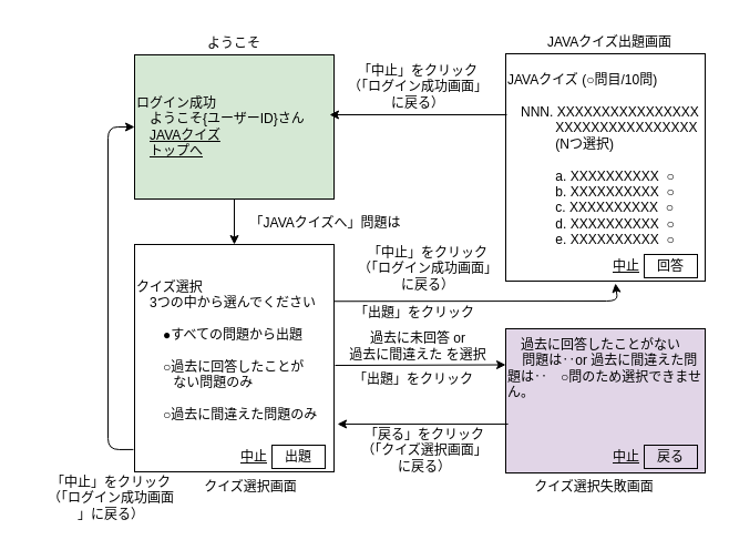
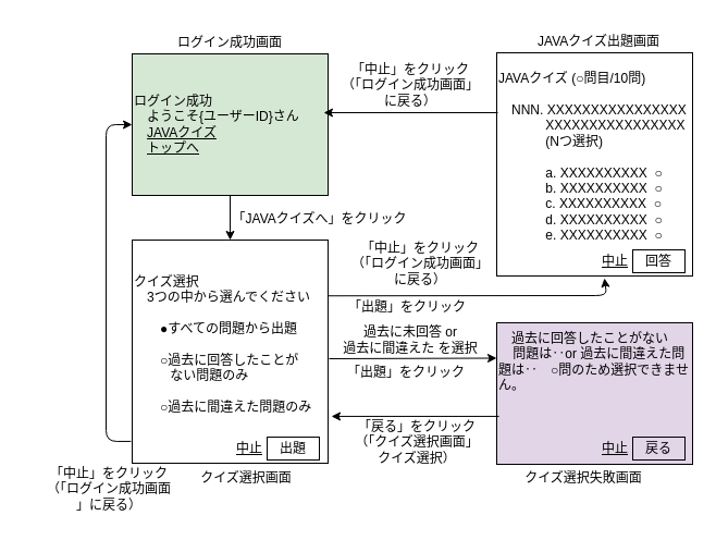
- <mxCell id="11" value="ようこそ" style="text;html=1;strokeColor=none;fillColor=none;align=center;verticalAlign=middle;whiteSpace=wrap;rounded=0;" parent="1" vertex="1"><mxGeometry x="131" y="20" width="160" height="38" as="geometry" /></mxCell>
+ <mxCell id="11" value="ログイン成功画面" style="text;html=1;strokeColor=none;fillColor=none;align=center;verticalAlign=middle;whiteSpace=wrap;rounded=0;" parent="1" vertex="1"><mxGeometry x="131" y="20" width="160" height="38" as="geometry" /></mxCell>
- <mxCell id="9" value="「JAVAクイズへ」問題は" style="text;html=1;strokeColor=none;fillColor=none;align=center;verticalAlign=middle;whiteSpace=wrap;rounded=0;" parent="1" vertex="1"><mxGeometry x="205" y="186" width="177" height="30" as="geometry" /></mxCell>
+ <mxCell id="9" value="「JAVAクイズへ」をクリック" style="text;html=1;strokeColor=none;fillColor=none;align=center;verticalAlign=middle;whiteSpace=wrap;rounded=0;" parent="1" vertex="1"><mxGeometry x="205" y="186" width="177" height="30" as="geometry" /></mxCell>
- <mxCell id="22" value="「戻る」をクリック&lt;br&gt;（「クイズ選択画面」&lt;br&gt;に戻る）" style="text;html=1;strokeColor=none;fillColor=none;align=center;verticalAlign=middle;whiteSpace=wrap;rounded=0;" parent="1" vertex="1"><mxGeometry x="303" y="381" width="160" height="50" as="geometry" /></mxCell>
+ <mxCell id="22" value="「戻る」をクリック&lt;br&gt;（「クイズ選択画面」&lt;br&gt;クイズ選択）" style="text;html=1;strokeColor=none;fillColor=none;align=center;verticalAlign=middle;whiteSpace=wrap;rounded=0;" parent="1" vertex="1"><mxGeometry x="303" y="381" width="160" height="50" as="geometry" /></mxCell>
